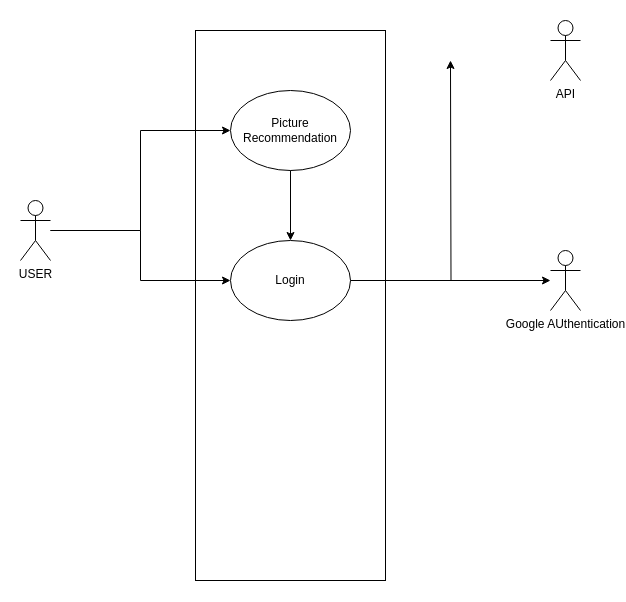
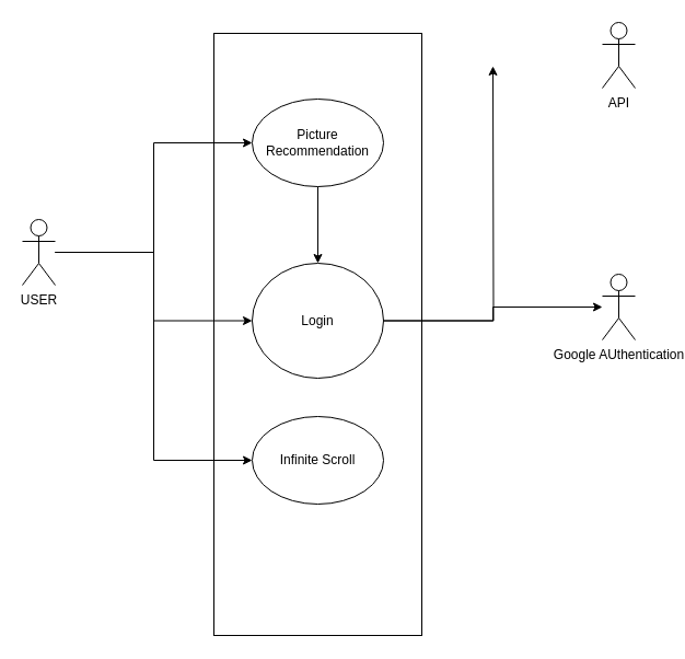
- <mxCell id="12" value="Login" style="ellipse;whiteSpace=wrap;html=1;" vertex="1" parent="1"><mxGeometry x="230" y="240" width="120" height="80" as="geometry" /></mxCell>
+ <mxCell id="12" value="Login" style="ellipse;whiteSpace=wrap;html=1;" vertex="1" parent="1"><mxGeometry x="230" y="240" width="120" height="105" as="geometry" /></mxCell>
+ <mxCell id="5" style="edgeStyle=orthogonalEdgeStyle;rounded=0;orthogonalLoop=1;jettySize=auto;html=1;entryX=0;entryY=0.5;entryDx=0;entryDy=0;" edge="1" parent="1" source="6" target="14"><mxGeometry relative="1" as="geometry" /></mxCell>
+ <mxCell id="14" value="Infinite Scroll" style="ellipse;whiteSpace=wrap;html=1;" vertex="1" parent="1"><mxGeometry x="230" y="380" width="120" height="80" as="geometry" /></mxCell>
